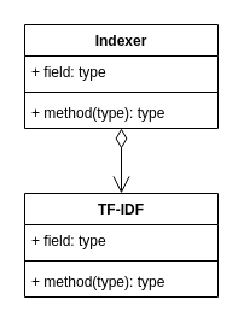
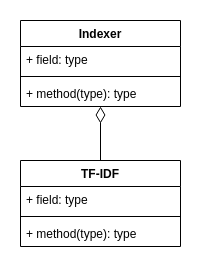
- <mxCell id="10" value="" style="endArrow=open;html=1;endSize=12;startArrow=diamondThin;startSize=14;startFill=0;edgeStyle=orthogonalEdgeStyle;align=left;verticalAlign=bottom;rounded=0;" edge="1" parent="1" source="2" target="6"><mxGeometry x="-1" y="52" relative="1" as="geometry"><mxPoint x="20" y="300" as="sourcePoint" /><mxPoint x="180" y="300" as="targetPoint" /><mxPoint x="-34" y="12" as="offset" /></mxGeometry></mxCell>
+ <mxCell id="10" value="" style="endArrow=none;html=1;endSize=12;startArrow=diamondThin;startSize=14;startFill=0;edgeStyle=orthogonalEdgeStyle;align=left;verticalAlign=bottom;rounded=0;" edge="1" parent="1" source="2" target="6"><mxGeometry x="-1" y="52" relative="1" as="geometry"><mxPoint x="20" y="300" as="sourcePoint" /><mxPoint x="180" y="300" as="targetPoint" /><mxPoint x="-34" y="12" as="offset" /></mxGeometry></mxCell>
